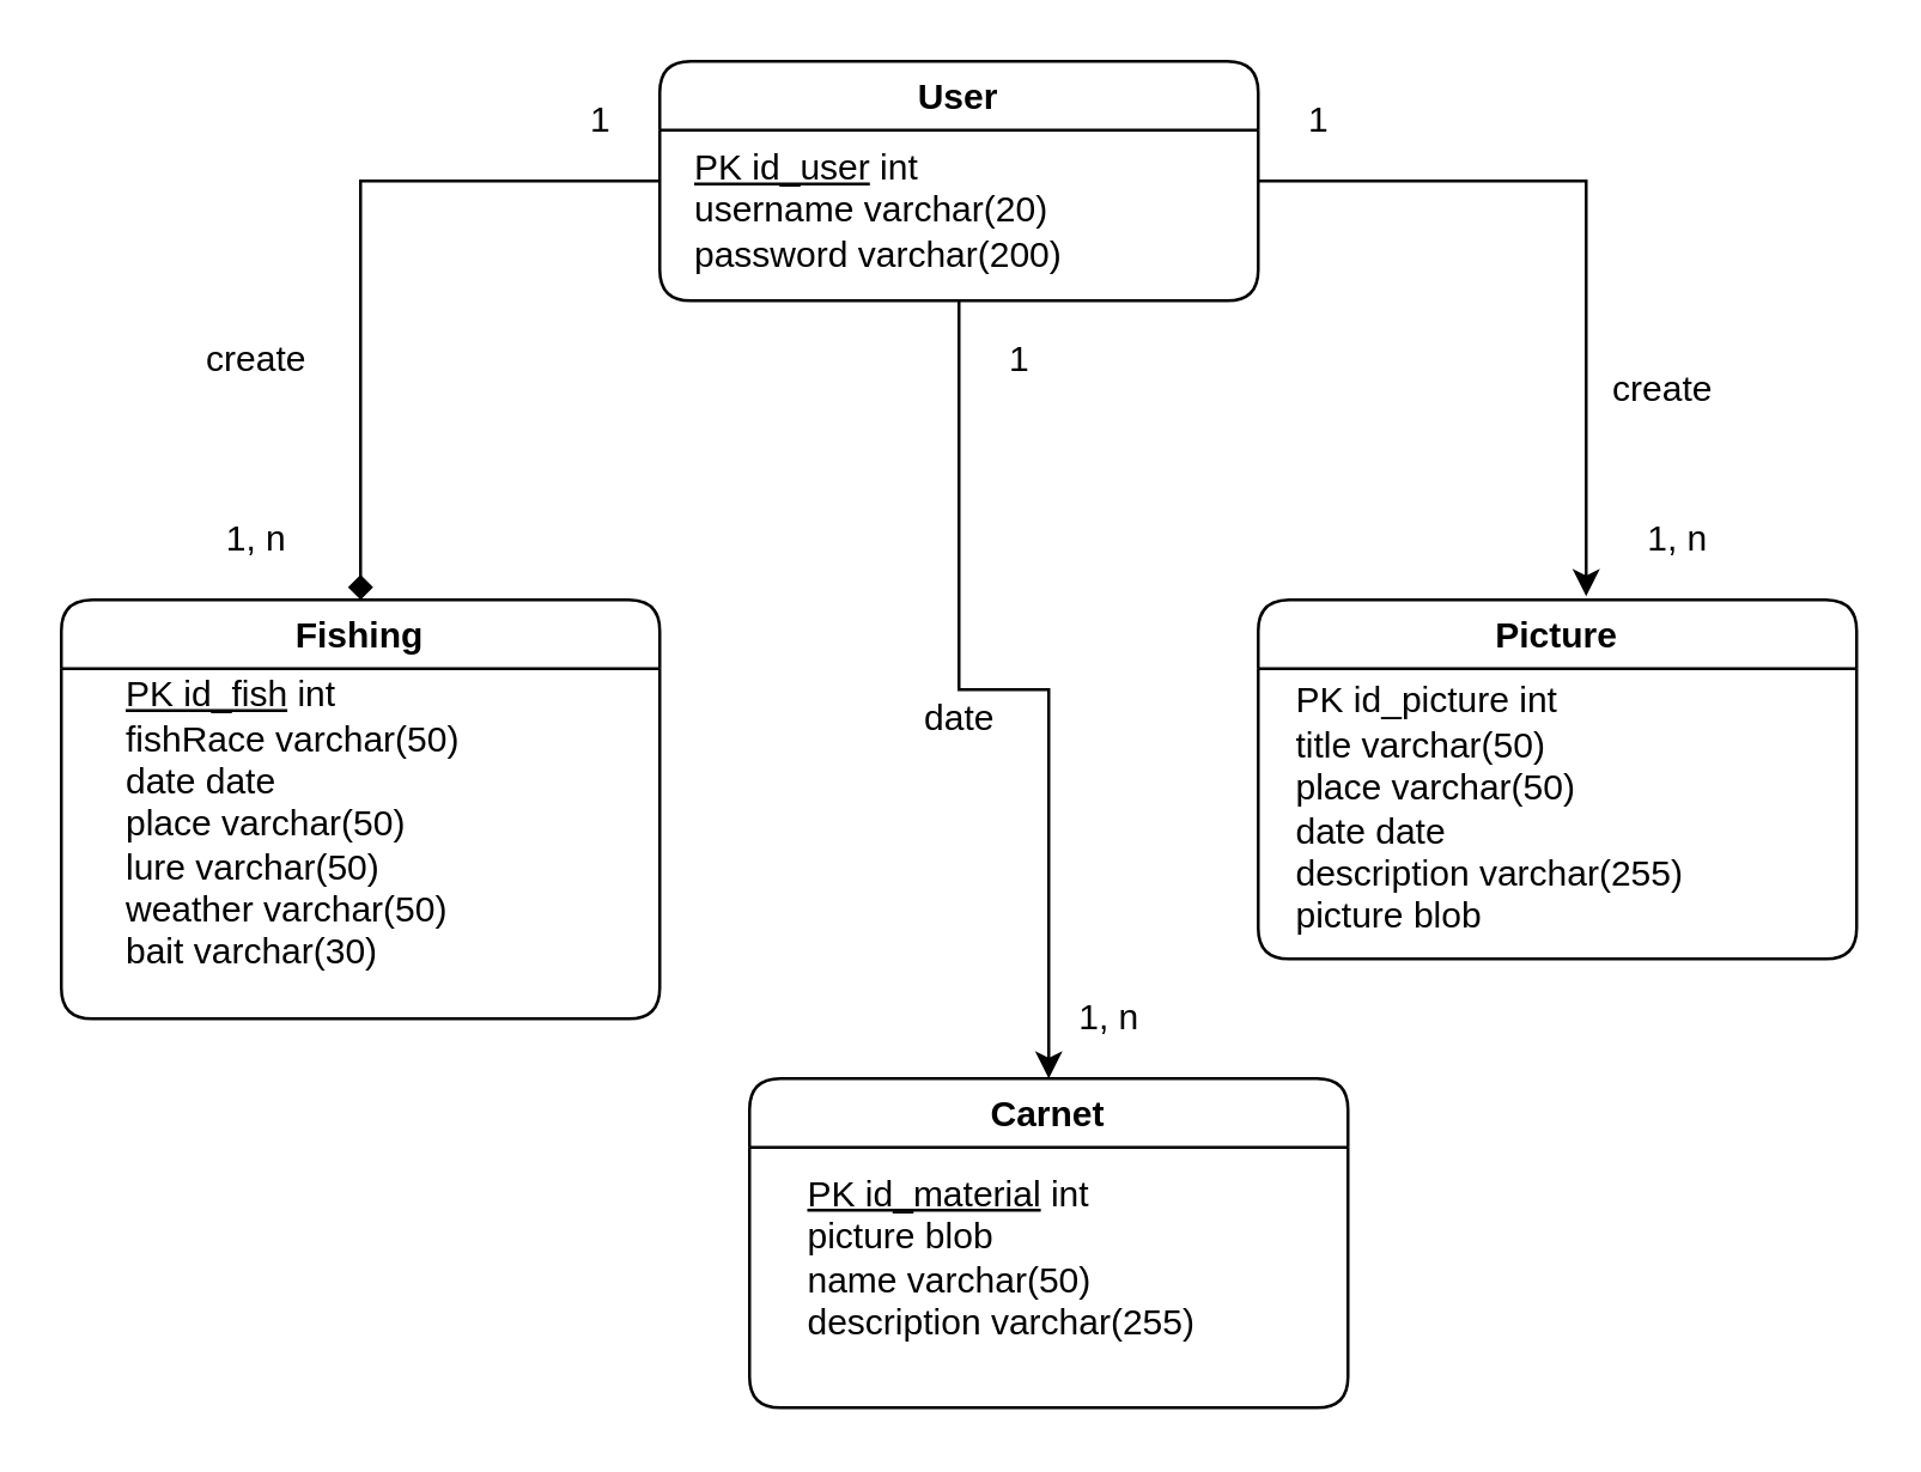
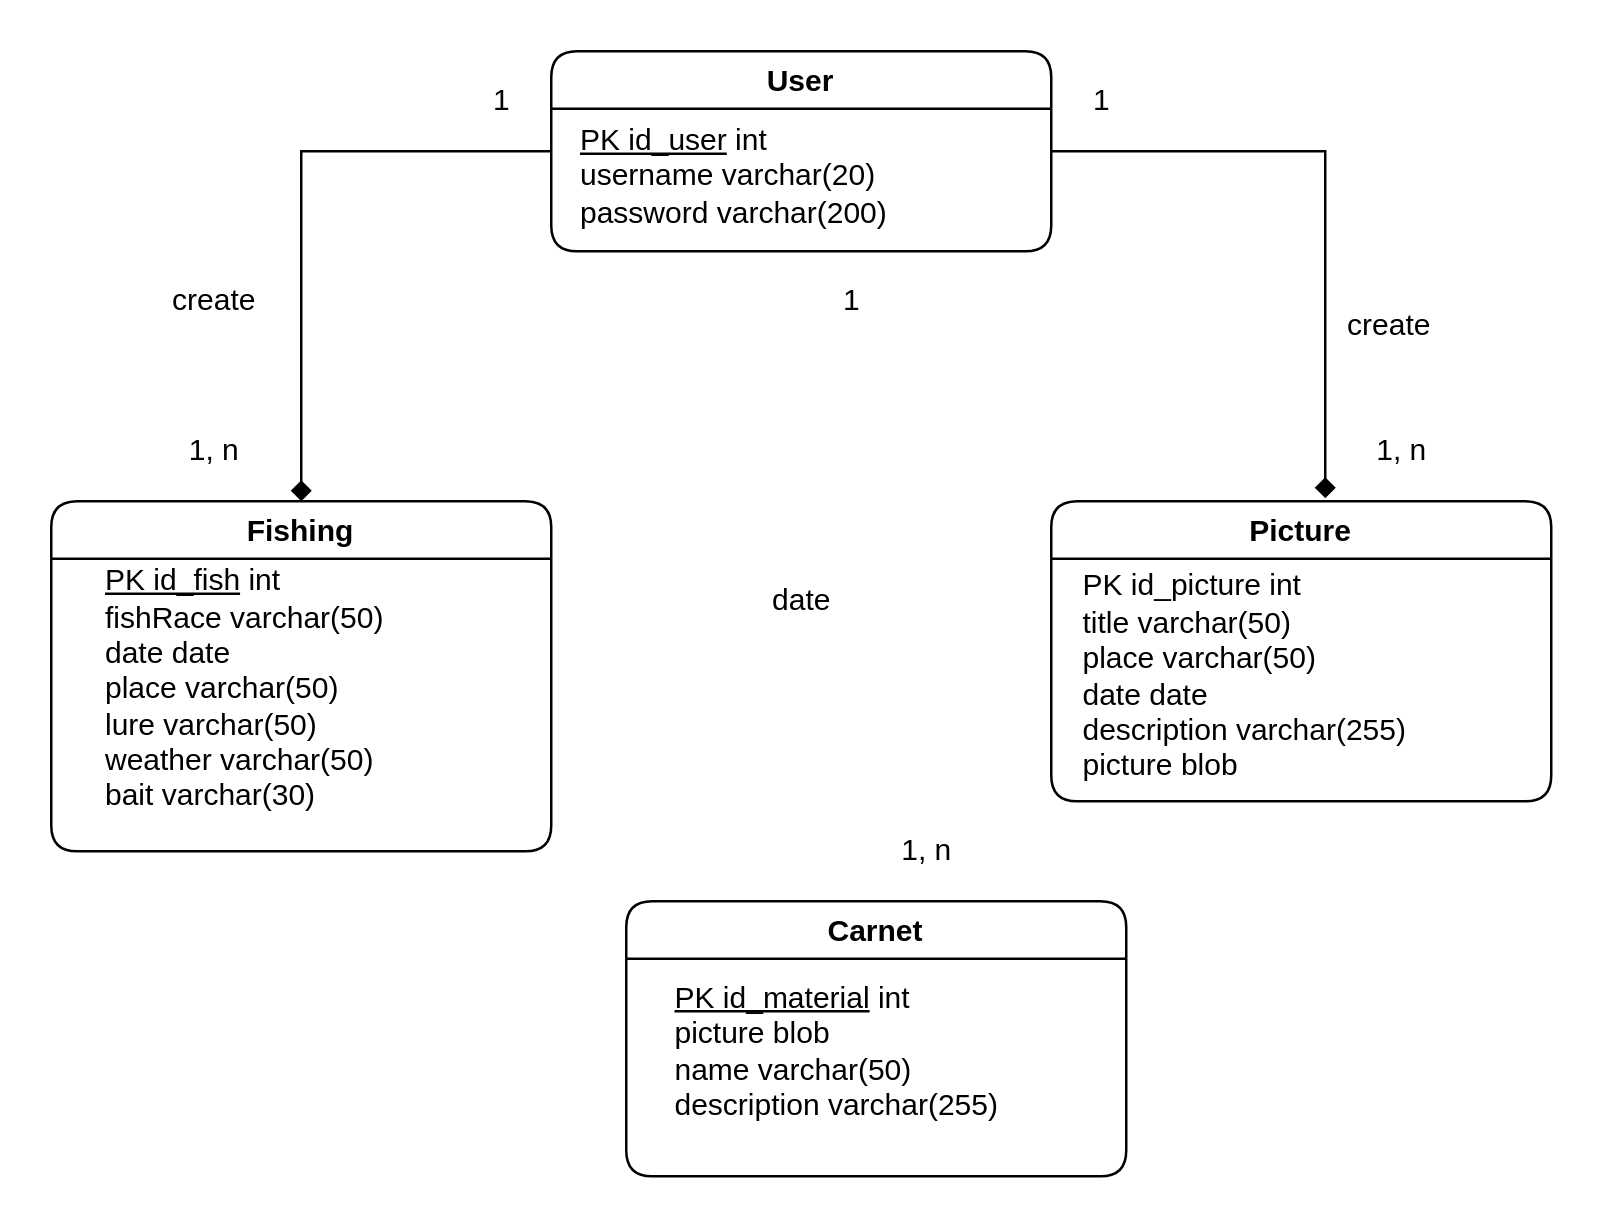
- <mxCell id="4" style="edgeStyle=orthogonalEdgeStyle;rounded=0;orthogonalLoop=1;jettySize=auto;html=1;entryX=0.548;entryY=-0.01;entryDx=0;entryDy=0;entryPerimeter=0;" parent="1" source="7" target="2" edge="1"><mxGeometry relative="1" as="geometry"><Array as="points"><mxPoint x="530" y="60" /></Array></mxGeometry></mxCell>
+ <mxCell id="4" style="edgeStyle=orthogonalEdgeStyle;rounded=0;orthogonalLoop=1;jettySize=auto;html=1;entryX=0.548;entryY=-0.01;entryDx=0;entryDy=0;entryPerimeter=0;endArrow=diamond;" parent="1" source="7" target="2" edge="1"><mxGeometry relative="1" as="geometry"><Array as="points"><mxPoint x="530" y="60" /></Array></mxGeometry></mxCell>
- <mxCell id="6" style="edgeStyle=orthogonalEdgeStyle;rounded=0;orthogonalLoop=1;jettySize=auto;html=1;entryX=0.5;entryY=0;entryDx=0;entryDy=0;" parent="1" source="7" target="17" edge="1"><mxGeometry relative="1" as="geometry" /></mxCell>
